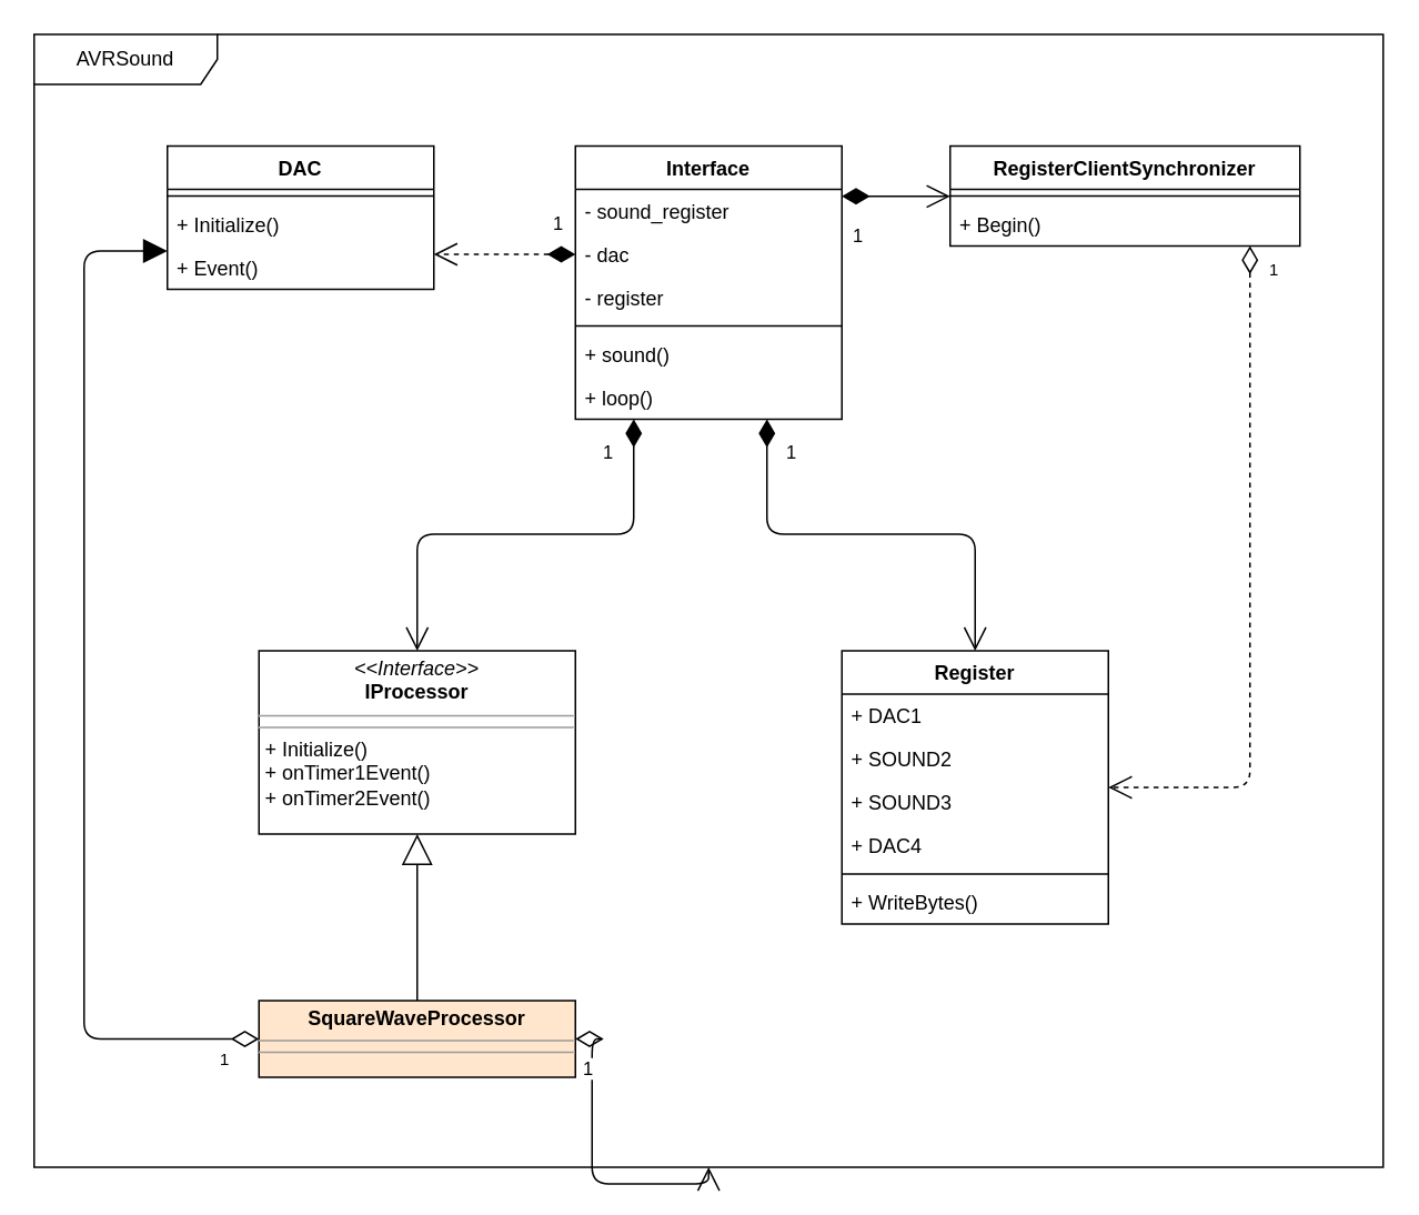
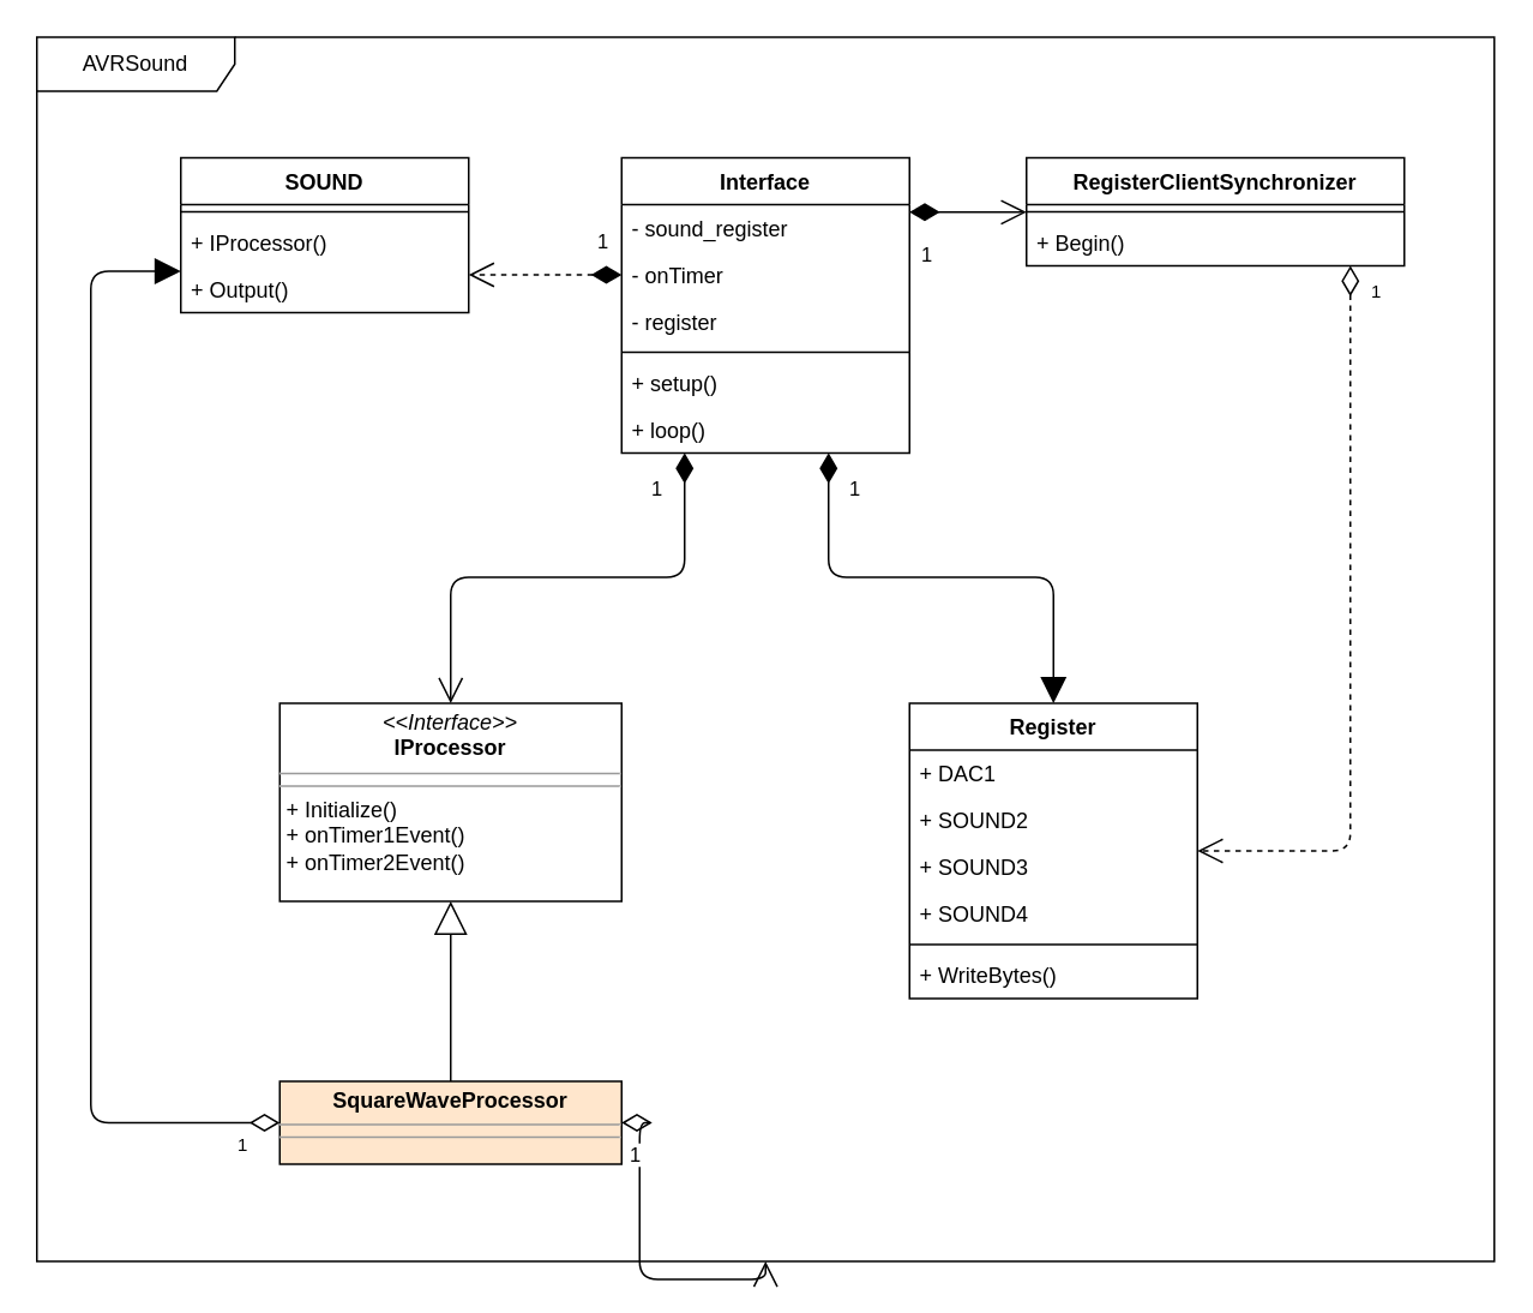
- <mxCell id="10" value="DAC" style="swimlane;fontStyle=1;align=center;verticalAlign=top;childLayout=stackLayout;horizontal=1;startSize=26;horizontalStack=0;resizeParent=1;resizeParentMax=0;resizeLast=0;collapsible=1;marginBottom=0;" vertex="1" parent="1"><mxGeometry x="100" y="87" width="160" height="86" as="geometry" /></mxCell>
+ <mxCell id="10" value="SOUND" style="swimlane;fontStyle=1;align=center;verticalAlign=top;childLayout=stackLayout;horizontal=1;startSize=26;horizontalStack=0;resizeParent=1;resizeParentMax=0;resizeLast=0;collapsible=1;marginBottom=0;" vertex="1" parent="1"><mxGeometry x="100" y="87" width="160" height="86" as="geometry" /></mxCell>
- <mxCell id="12" value="+ Initialize()" style="text;strokeColor=none;fillColor=none;align=left;verticalAlign=top;spacingLeft=4;spacingRight=4;overflow=hidden;rotatable=0;points=[[0,0.5],[1,0.5]];portConstraint=eastwest;" vertex="1" parent="10"><mxGeometry y="34" width="160" height="26" as="geometry" /></mxCell>
+ <mxCell id="12" value="+ IProcessor()" style="text;strokeColor=none;fillColor=none;align=left;verticalAlign=top;spacingLeft=4;spacingRight=4;overflow=hidden;rotatable=0;points=[[0,0.5],[1,0.5]];portConstraint=eastwest;" vertex="1" parent="10"><mxGeometry y="34" width="160" height="26" as="geometry" /></mxCell>
- <mxCell id="5" value="- dac" style="text;strokeColor=none;fillColor=none;align=left;verticalAlign=top;spacingLeft=4;spacingRight=4;overflow=hidden;rotatable=0;points=[[0,0.5],[1,0.5]];portConstraint=eastwest;" vertex="1" parent="3"><mxGeometry y="52" width="160" height="26" as="geometry" /></mxCell>
+ <mxCell id="5" value="- onTimer" style="text;strokeColor=none;fillColor=none;align=left;verticalAlign=top;spacingLeft=4;spacingRight=4;overflow=hidden;rotatable=0;points=[[0,0.5],[1,0.5]];portConstraint=eastwest;" vertex="1" parent="3"><mxGeometry y="52" width="160" height="26" as="geometry" /></mxCell>
- <mxCell id="13" value="+ Event()" style="text;strokeColor=none;fillColor=none;align=left;verticalAlign=top;spacingLeft=4;spacingRight=4;overflow=hidden;rotatable=0;points=[[0,0.5],[1,0.5]];portConstraint=eastwest;" vertex="1" parent="10"><mxGeometry y="60" width="160" height="26" as="geometry" /></mxCell>
+ <mxCell id="13" value="+ Output()" style="text;strokeColor=none;fillColor=none;align=left;verticalAlign=top;spacingLeft=4;spacingRight=4;overflow=hidden;rotatable=0;points=[[0,0.5],[1,0.5]];portConstraint=eastwest;" vertex="1" parent="10"><mxGeometry y="60" width="160" height="26" as="geometry" /></mxCell>
- <mxCell id="8" value="+ sound()" style="text;strokeColor=none;fillColor=none;align=left;verticalAlign=top;spacingLeft=4;spacingRight=4;overflow=hidden;rotatable=0;points=[[0,0.5],[1,0.5]];portConstraint=eastwest;" vertex="1" parent="3"><mxGeometry y="112" width="160" height="26" as="geometry" /></mxCell>
+ <mxCell id="8" value="+ setup()" style="text;strokeColor=none;fillColor=none;align=left;verticalAlign=top;spacingLeft=4;spacingRight=4;overflow=hidden;rotatable=0;points=[[0,0.5],[1,0.5]];portConstraint=eastwest;" vertex="1" parent="3"><mxGeometry y="112" width="160" height="26" as="geometry" /></mxCell>
- <mxCell id="22" value="1" style="endArrow=open;html=1;endSize=12;startArrow=diamondThin;startSize=14;startFill=1;edgeStyle=orthogonalEdgeStyle;align=left;verticalAlign=bottom;" edge="1" parent="1" source="3" target="15"><mxGeometry x="-0.78" y="10" relative="1" as="geometry"><mxPoint x="355" y="162" as="sourcePoint" /><mxPoint x="270" y="162" as="targetPoint" /><Array as="points"><mxPoint x="460" y="320" /><mxPoint x="585" y="320" /></Array><mxPoint as="offset" /></mxGeometry></mxCell>
+ <mxCell id="22" value="1" style="endArrow=block;html=1;endSize=12;startArrow=diamondThin;startSize=14;startFill=1;edgeStyle=orthogonalEdgeStyle;align=left;verticalAlign=bottom;" edge="1" parent="1" source="3" target="15"><mxGeometry x="-0.78" y="10" relative="1" as="geometry"><mxPoint x="355" y="162" as="sourcePoint" /><mxPoint x="270" y="162" as="targetPoint" /><Array as="points"><mxPoint x="460" y="320" /><mxPoint x="585" y="320" /></Array><mxPoint as="offset" /></mxGeometry></mxCell>
- <mxCell id="19" value="+ DAC4" style="text;strokeColor=none;fillColor=none;align=left;verticalAlign=top;spacingLeft=4;spacingRight=4;overflow=hidden;rotatable=0;points=[[0,0.5],[1,0.5]];portConstraint=eastwest;" vertex="1" parent="15"><mxGeometry y="104" width="160" height="26" as="geometry" /></mxCell>
+ <mxCell id="19" value="+ SOUND4" style="text;strokeColor=none;fillColor=none;align=left;verticalAlign=top;spacingLeft=4;spacingRight=4;overflow=hidden;rotatable=0;points=[[0,0.5],[1,0.5]];portConstraint=eastwest;" vertex="1" parent="15"><mxGeometry y="104" width="160" height="26" as="geometry" /></mxCell>
